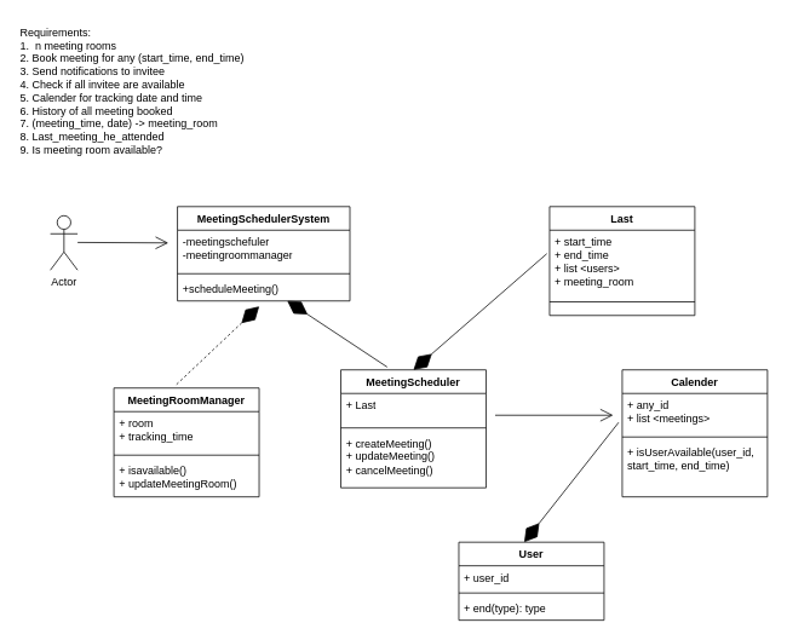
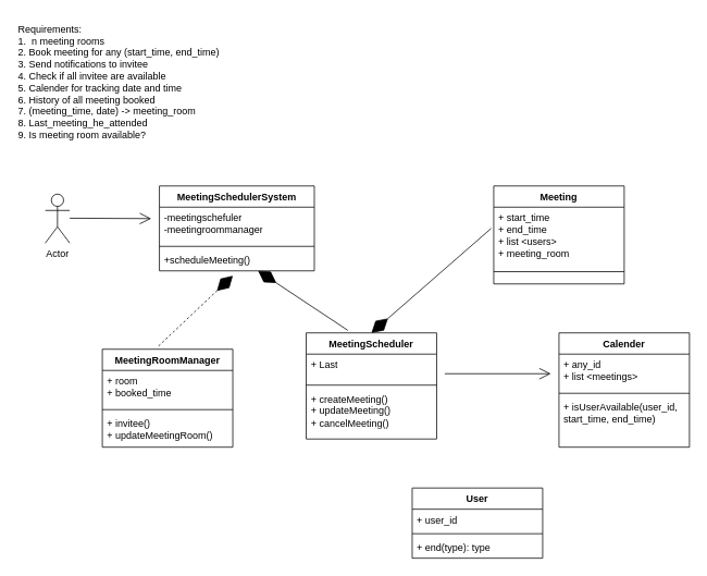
- <mxCell id="16" value="Last" style="swimlane;fontStyle=1;align=center;verticalAlign=top;childLayout=stackLayout;horizontal=1;startSize=26;horizontalStack=0;resizeParent=1;resizeParentMax=0;resizeLast=0;collapsible=1;marginBottom=0;whiteSpace=wrap;html=1;" vertex="1" parent="1"><mxGeometry x="605" y="227" width="160" height="120" as="geometry" /></mxCell>
+ <mxCell id="16" value="Meeting" style="swimlane;fontStyle=1;align=center;verticalAlign=top;childLayout=stackLayout;horizontal=1;startSize=26;horizontalStack=0;resizeParent=1;resizeParentMax=0;resizeLast=0;collapsible=1;marginBottom=0;whiteSpace=wrap;html=1;" vertex="1" parent="1"><mxGeometry x="605" y="227" width="160" height="120" as="geometry" /></mxCell>
- <mxCell id="9" value="+ room&lt;br&gt;+ tracking_time&lt;div&gt;&lt;br/&gt;&lt;/div&gt;" style="text;strokeColor=none;fillColor=none;align=left;verticalAlign=top;spacingLeft=4;spacingRight=4;overflow=hidden;rotatable=0;points=[[0,0.5],[1,0.5]];portConstraint=eastwest;whiteSpace=wrap;html=1;" vertex="1" parent="8"><mxGeometry y="26" width="160" height="44" as="geometry" /></mxCell>
+ <mxCell id="9" value="+ room&lt;br&gt;+ booked_time&lt;div&gt;&lt;br/&gt;&lt;/div&gt;" style="text;strokeColor=none;fillColor=none;align=left;verticalAlign=top;spacingLeft=4;spacingRight=4;overflow=hidden;rotatable=0;points=[[0,0.5],[1,0.5]];portConstraint=eastwest;whiteSpace=wrap;html=1;" vertex="1" parent="8"><mxGeometry y="26" width="160" height="44" as="geometry" /></mxCell>
- <mxCell id="30" value="" style="endArrow=diamondThin;endFill=1;endSize=24;html=1;rounded=0;entryX=0.45;entryY=0;entryDx=0;entryDy=0;entryPerimeter=0;exitX=-0.025;exitY=0.727;exitDx=0;exitDy=0;exitPerimeter=0;" edge="1" parent="1" source="20" target="24"><mxGeometry width="160" relative="1" as="geometry"><mxPoint x="385" y="407" as="sourcePoint" /><mxPoint x="545" y="407" as="targetPoint" /></mxGeometry></mxCell>
- <mxCell id="11" value="+ isavailable()&lt;br&gt;+ updateMeetingRoom()" style="text;strokeColor=none;fillColor=none;align=left;verticalAlign=top;spacingLeft=4;spacingRight=4;overflow=hidden;rotatable=0;points=[[0,0.5],[1,0.5]];portConstraint=eastwest;whiteSpace=wrap;html=1;" vertex="1" parent="8"><mxGeometry y="78" width="160" height="42" as="geometry" /></mxCell>
+ <mxCell id="11" value="+ invitee()&lt;br&gt;+ updateMeetingRoom()" style="text;strokeColor=none;fillColor=none;align=left;verticalAlign=top;spacingLeft=4;spacingRight=4;overflow=hidden;rotatable=0;points=[[0,0.5],[1,0.5]];portConstraint=eastwest;whiteSpace=wrap;html=1;" vertex="1" parent="8"><mxGeometry y="78" width="160" height="42" as="geometry" /></mxCell>
